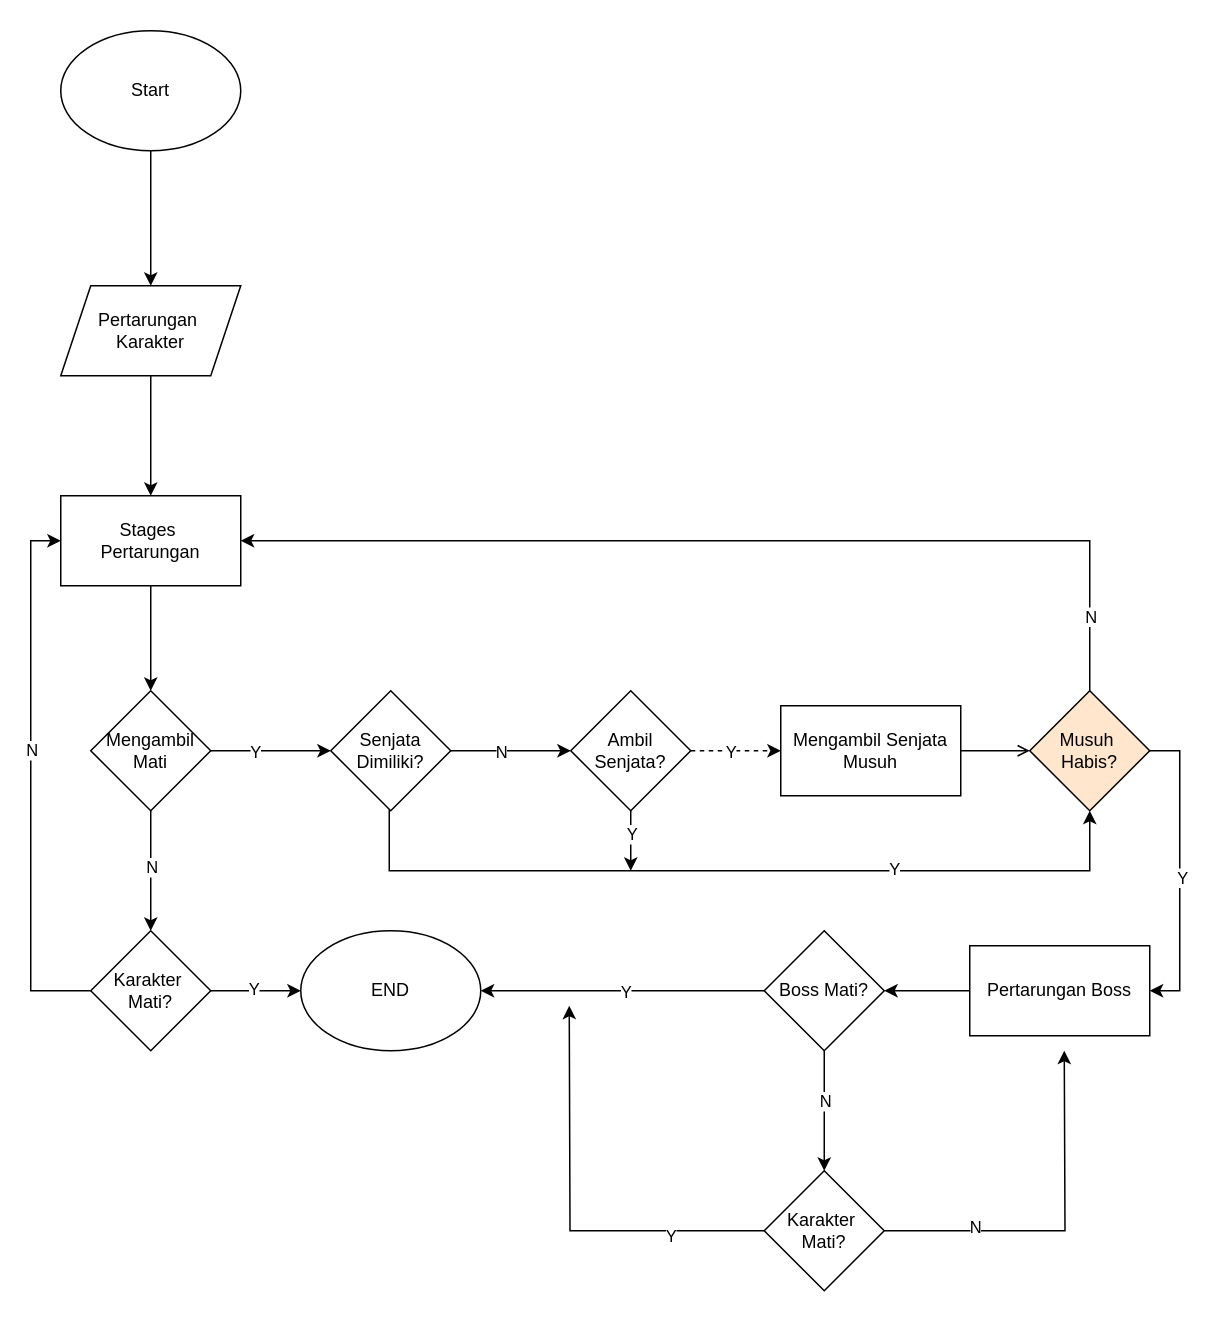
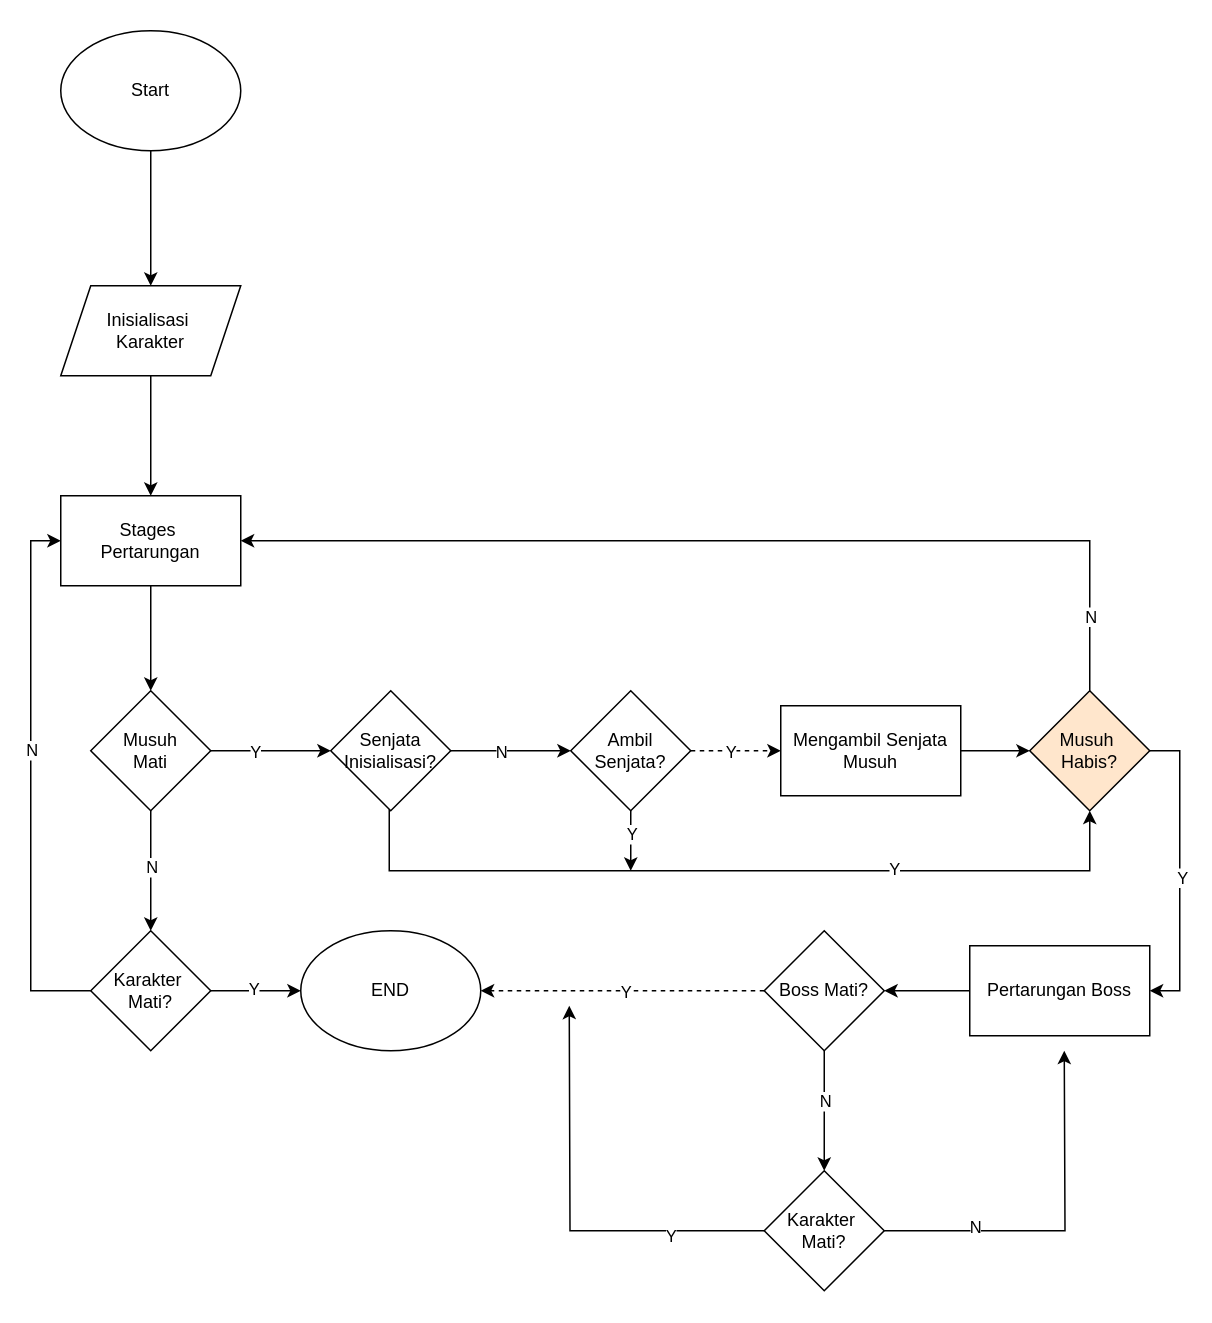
- <mxCell id="5" value="Pertarungan&amp;nbsp;&lt;div&gt;Karakter&lt;/div&gt;" style="shape=parallelogram;perimeter=parallelogramPerimeter;whiteSpace=wrap;html=1;fixedSize=1;" vertex="1" parent="1"><mxGeometry x="40" y="190" width="120" height="60" as="geometry" /></mxCell>
+ <mxCell id="5" value="Inisialisasi&amp;nbsp;&lt;div&gt;Karakter&lt;/div&gt;" style="shape=parallelogram;perimeter=parallelogramPerimeter;whiteSpace=wrap;html=1;fixedSize=1;" vertex="1" parent="1"><mxGeometry x="40" y="190" width="120" height="60" as="geometry" /></mxCell>
- <mxCell id="12" value="Mengambil&lt;div&gt;Mati&lt;/div&gt;" style="rhombus;whiteSpace=wrap;html=1;" vertex="1" parent="1"><mxGeometry x="60" y="460" width="80" height="80" as="geometry" /></mxCell>
+ <mxCell id="12" value="Musuh&lt;div&gt;Mati&lt;/div&gt;" style="rhombus;whiteSpace=wrap;html=1;" vertex="1" parent="1"><mxGeometry x="60" y="460" width="80" height="80" as="geometry" /></mxCell>
- <mxCell id="17" value="Senjata Dimiliki?" style="rhombus;whiteSpace=wrap;html=1;" vertex="1" parent="1"><mxGeometry x="220" y="460" width="80" height="80" as="geometry" /></mxCell>
+ <mxCell id="17" value="Senjata Inisialisasi?" style="rhombus;whiteSpace=wrap;html=1;" vertex="1" parent="1"><mxGeometry x="220" y="460" width="80" height="80" as="geometry" /></mxCell>
- <mxCell id="23" value="" style="edgeStyle=orthogonalEdgeStyle;rounded=0;orthogonalLoop=1;jettySize=auto;html=1;endArrow=open;" edge="1" parent="1" source="24" target="29"><mxGeometry relative="1" as="geometry" /></mxCell>
+ <mxCell id="23" value="" style="edgeStyle=orthogonalEdgeStyle;rounded=0;orthogonalLoop=1;jettySize=auto;html=1;" edge="1" parent="1" source="24" target="29"><mxGeometry relative="1" as="geometry" /></mxCell>
- <mxCell id="40" style="edgeStyle=orthogonalEdgeStyle;rounded=0;orthogonalLoop=1;jettySize=auto;html=1;entryX=1;entryY=0.5;entryDx=0;entryDy=0;" edge="1" parent="1" source="42" target="35"><mxGeometry relative="1" as="geometry" /></mxCell>
+ <mxCell id="40" style="edgeStyle=orthogonalEdgeStyle;rounded=0;orthogonalLoop=1;jettySize=auto;html=1;entryX=1;entryY=0.5;entryDx=0;entryDy=0;dashed=1;" edge="1" parent="1" source="42" target="35"><mxGeometry relative="1" as="geometry" /></mxCell>
